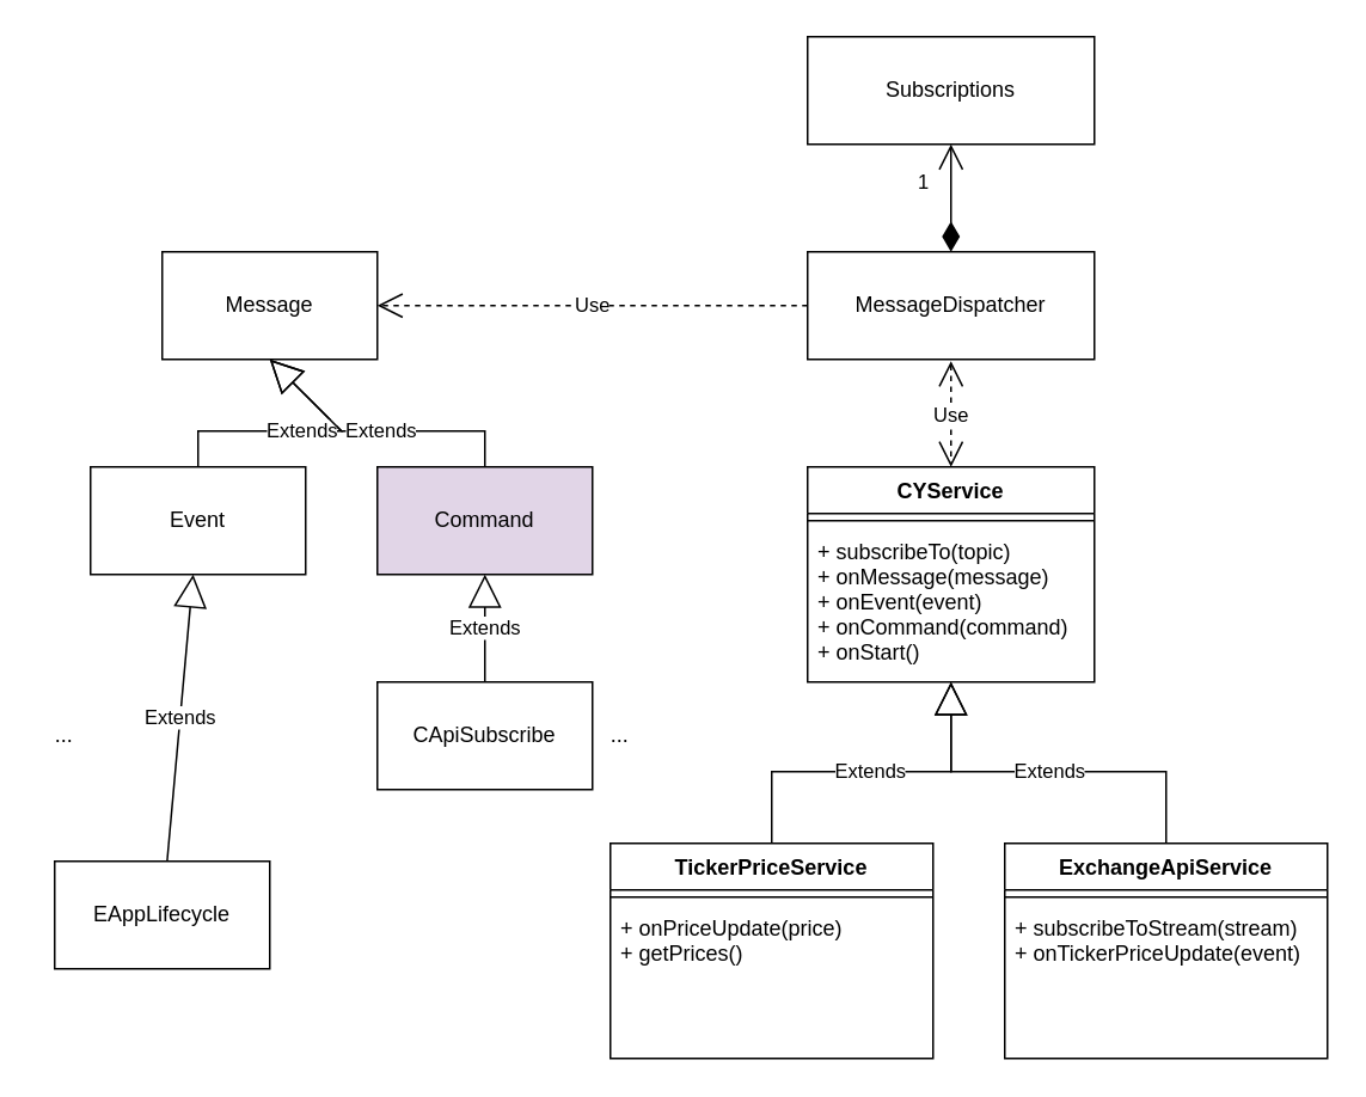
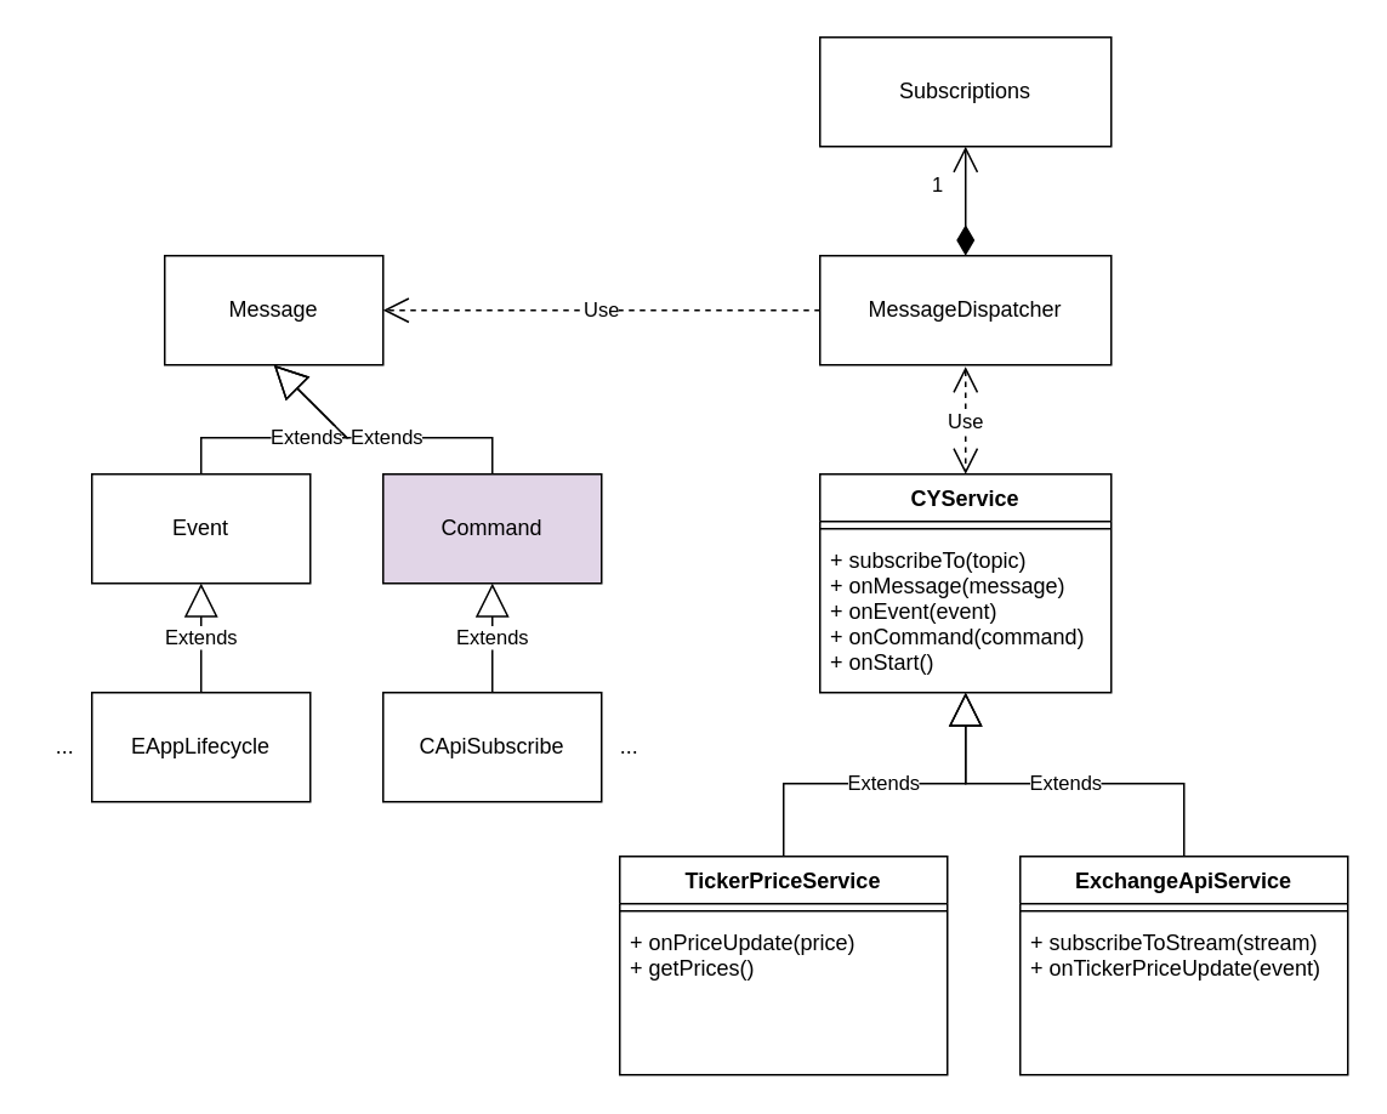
- <mxCell id="13" value="EAppLifecycle" style="rounded=0;whiteSpace=wrap;html=1;" parent="1" vertex="1"><mxGeometry x="30" y="480" width="120" height="60" as="geometry" /></mxCell>
+ <mxCell id="13" value="EAppLifecycle" style="rounded=0;whiteSpace=wrap;html=1;" parent="1" vertex="1"><mxGeometry x="50" y="380" width="120" height="60" as="geometry" /></mxCell>
